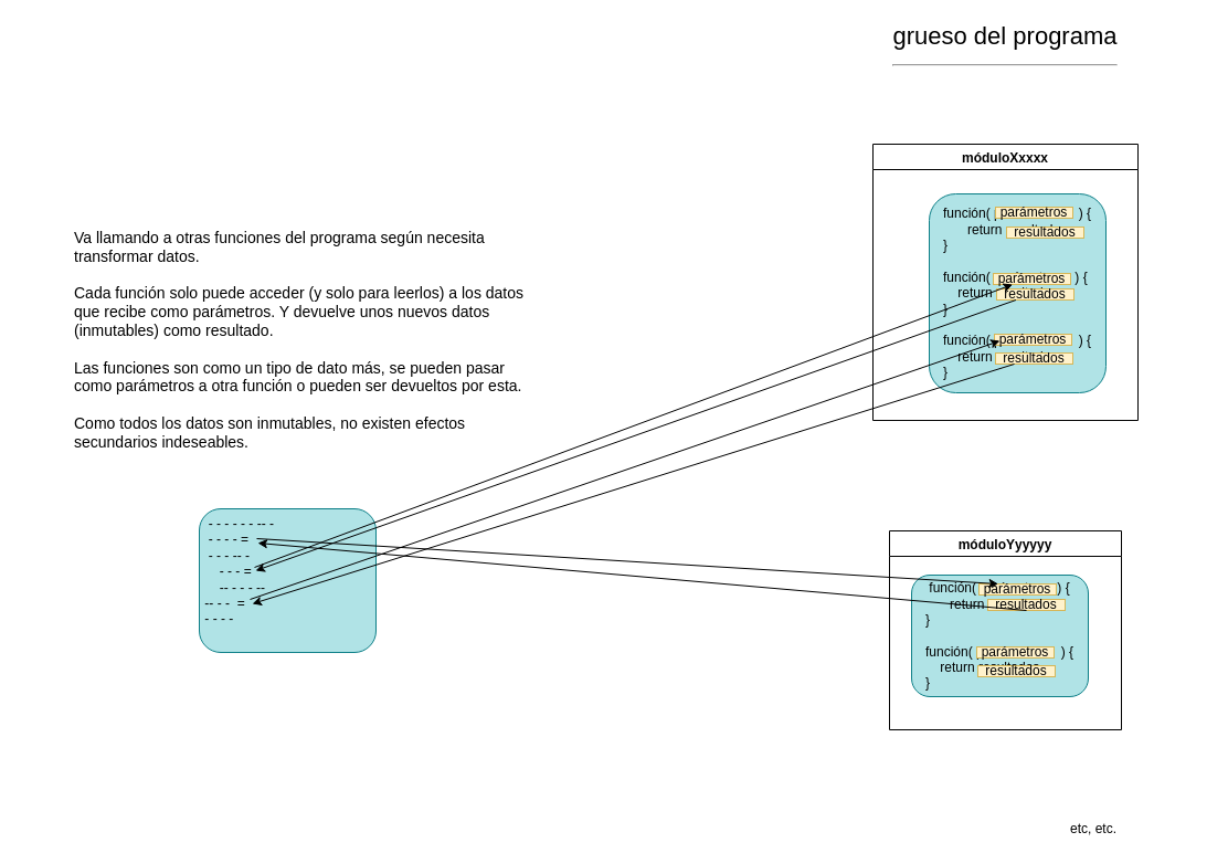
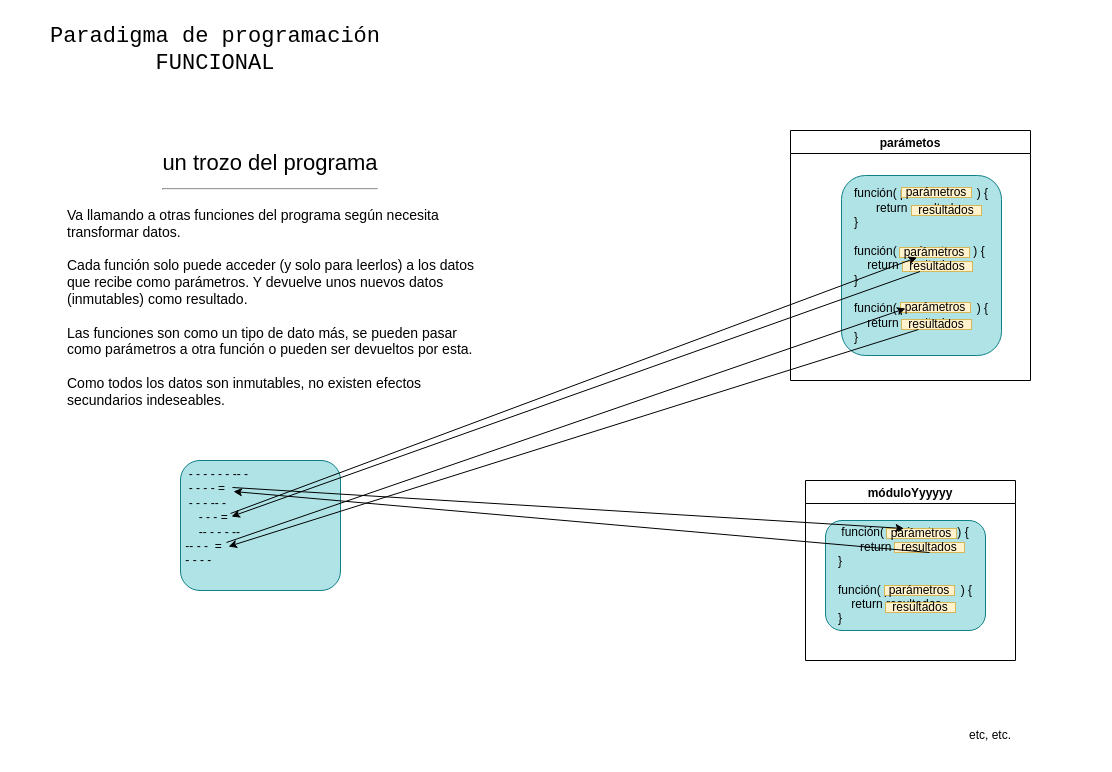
- <mxCell id="19" value="grueso del programa&lt;br&gt;&lt;hr&gt;" style="text;html=1;strokeColor=none;fillColor=none;align=center;verticalAlign=middle;whiteSpace=wrap;rounded=0;fontSize=22;" parent="1" vertex="1"><mxGeometry x="730" y="30" width="360" height="30" as="geometry" /></mxCell>
+ <mxCell id="29" value="Paradigma de programación FUNCIONAL" style="text;html=1;strokeColor=none;fillColor=none;align=center;verticalAlign=middle;whiteSpace=wrap;rounded=0;fontSize=22;fontFamily=Courier New;" parent="1" vertex="1"><mxGeometry x="20" y="20" width="390" height="60" as="geometry" /></mxCell>
- <mxCell id="2" value="móduloXxxxx" style="swimlane;" parent="1" vertex="1"><mxGeometry x="790" y="130" width="240" height="250" as="geometry" /></mxCell>
+ <mxCell id="2" value="parámetos" style="swimlane;" parent="1" vertex="1"><mxGeometry x="790" y="130" width="240" height="250" as="geometry" /></mxCell>
+ <mxCell id="20" value="un trozo del programa&lt;br&gt;&lt;hr&gt;" style="text;html=1;strokeColor=none;fillColor=none;align=center;verticalAlign=middle;whiteSpace=wrap;rounded=0;fontSize=22;" parent="1" vertex="1"><mxGeometry x="90" y="160" width="360" height="30" as="geometry" /></mxCell>
- <mxCell id="18" value="etc, etc." style="text;html=1;strokeColor=none;fillColor=none;align=center;verticalAlign=middle;whiteSpace=wrap;rounded=0;" parent="1" vertex="1"><mxGeometry x="960" y="735" width="60" height="30" as="geometry" /></mxCell>
+ <mxCell id="18" value="etc, etc." style="text;html=1;strokeColor=none;fillColor=none;align=center;verticalAlign=middle;whiteSpace=wrap;rounded=0;" parent="1" vertex="1"><mxGeometry x="960" y="720" width="60" height="30" as="geometry" /></mxCell>
